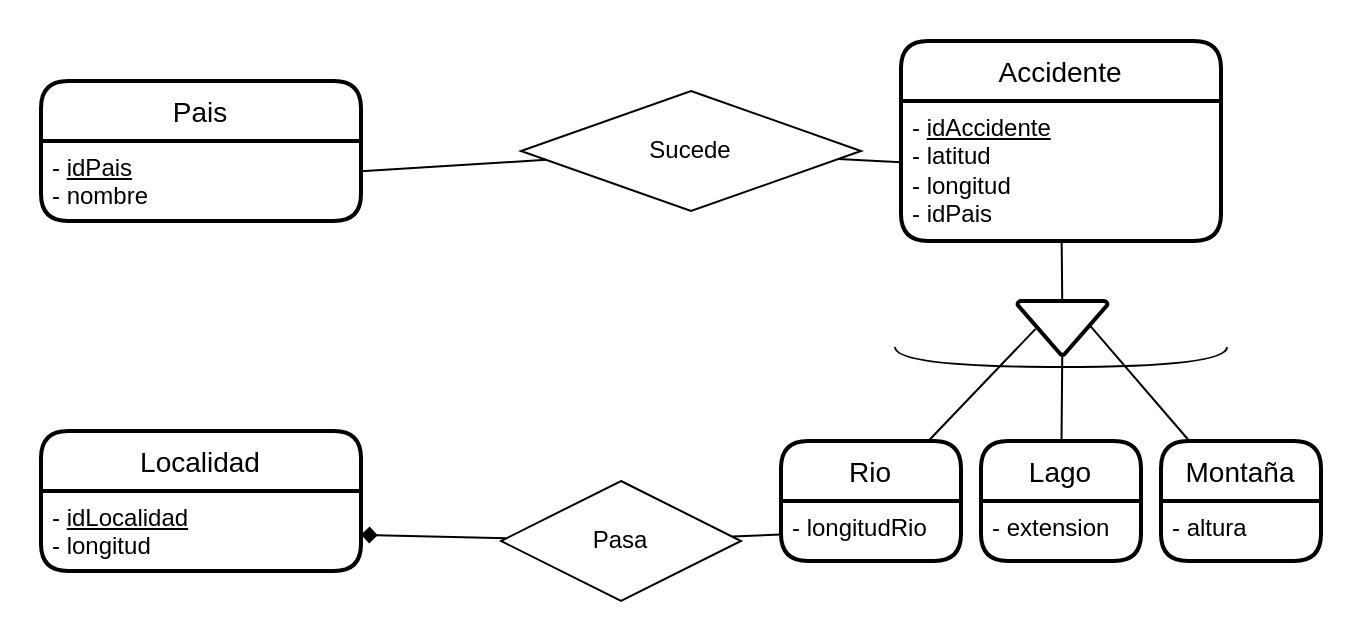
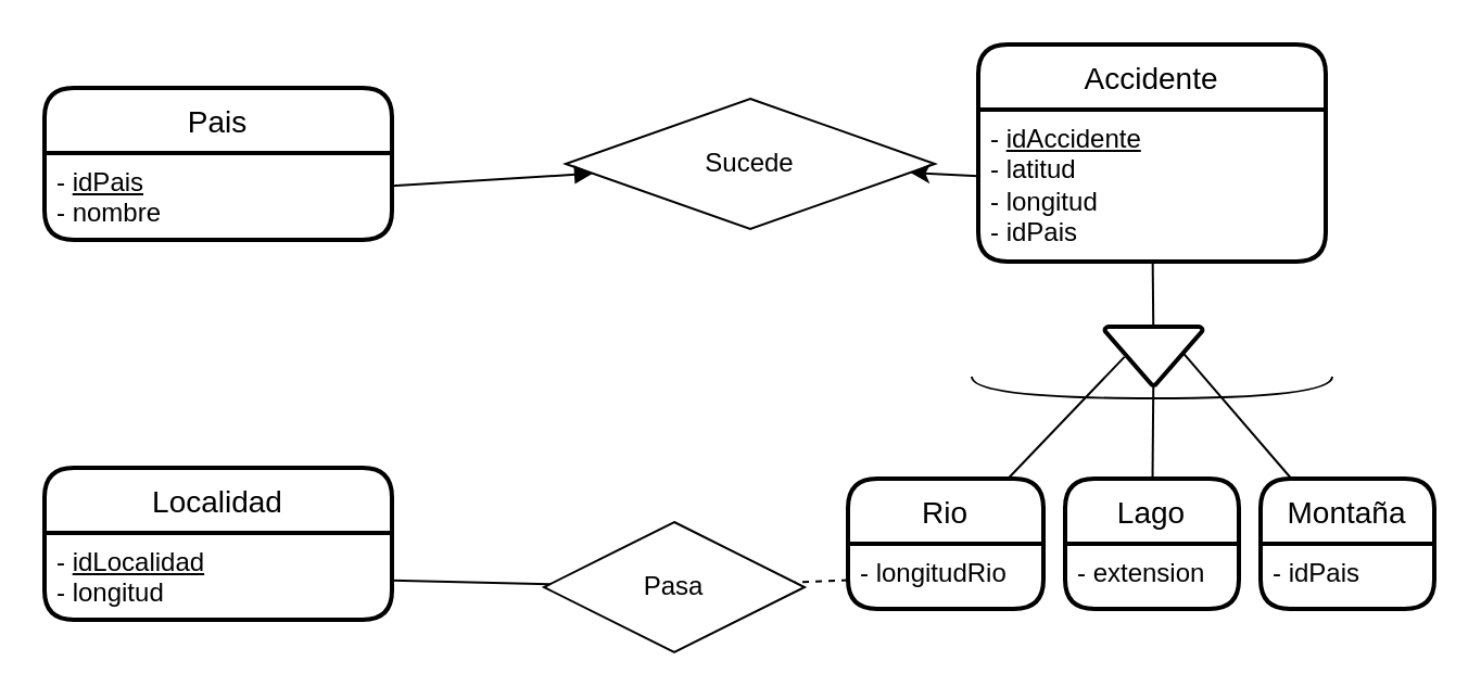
- <mxCell id="11" value="" style="endArrow=none;html=1;rounded=0;" edge="1" parent="1" source="3" target="8"><mxGeometry relative="1" as="geometry"><mxPoint x="190" y="94.545" as="sourcePoint" /><mxPoint x="277.2" y="88.6" as="targetPoint" /></mxGeometry></mxCell>
+ <mxCell id="11" value="" style="endArrow=classic;html=1;rounded=0;" edge="1" parent="1" source="3" target="8"><mxGeometry relative="1" as="geometry"><mxPoint x="190" y="94.545" as="sourcePoint" /><mxPoint x="277.2" y="88.6" as="targetPoint" /></mxGeometry></mxCell>
- <mxCell id="10" value="" style="endArrow=none;html=1;rounded=0;" edge="1" parent="1" source="5" target="8"><mxGeometry relative="1" as="geometry"><mxPoint x="240" y="160" as="sourcePoint" /><mxPoint x="400" y="160" as="targetPoint" /></mxGeometry></mxCell>
+ <mxCell id="10" value="" style="endArrow=block;html=1;rounded=0;" edge="1" parent="1" source="5" target="8"><mxGeometry relative="1" as="geometry"><mxPoint x="240" y="160" as="sourcePoint" /><mxPoint x="400" y="160" as="targetPoint" /></mxGeometry></mxCell>
- <mxCell id="21" value="- altura" style="align=left;strokeColor=none;fillColor=none;spacingLeft=4;fontSize=12;verticalAlign=top;resizable=0;rotatable=0;part=1;html=1;" vertex="1" parent="20"><mxGeometry y="30" width="80" height="30" as="geometry" /></mxCell>
+ <mxCell id="21" value="- idPais" style="align=left;strokeColor=none;fillColor=none;spacingLeft=4;fontSize=12;verticalAlign=top;resizable=0;rotatable=0;part=1;html=1;" vertex="1" parent="20"><mxGeometry y="30" width="80" height="30" as="geometry" /></mxCell>
- <mxCell id="12" value="" style="endArrow=diamond;html=1;rounded=0;" edge="1" parent="1" source="9" target="7"><mxGeometry relative="1" as="geometry"><mxPoint x="460" y="91.19" as="sourcePoint" /><mxPoint x="384.783" y="87.609" as="targetPoint" /></mxGeometry></mxCell>
+ <mxCell id="12" value="" style="endArrow=none;html=1;rounded=0;" edge="1" parent="1" source="9" target="7"><mxGeometry relative="1" as="geometry"><mxPoint x="460" y="91.19" as="sourcePoint" /><mxPoint x="384.783" y="87.609" as="targetPoint" /></mxGeometry></mxCell>
- <mxCell id="13" value="" style="endArrow=none;html=1;rounded=0;" edge="1" parent="1" source="19" target="9"><mxGeometry relative="1" as="geometry"><mxPoint x="257.826" y="263.913" as="sourcePoint" /><mxPoint x="190" y="269" as="targetPoint" /></mxGeometry></mxCell>
+ <mxCell id="13" value="" style="endArrow=none;html=1;rounded=0;dashed=1;" edge="1" parent="1" source="19" target="9"><mxGeometry relative="1" as="geometry"><mxPoint x="257.826" y="263.913" as="sourcePoint" /><mxPoint x="190" y="269" as="targetPoint" /></mxGeometry></mxCell>
